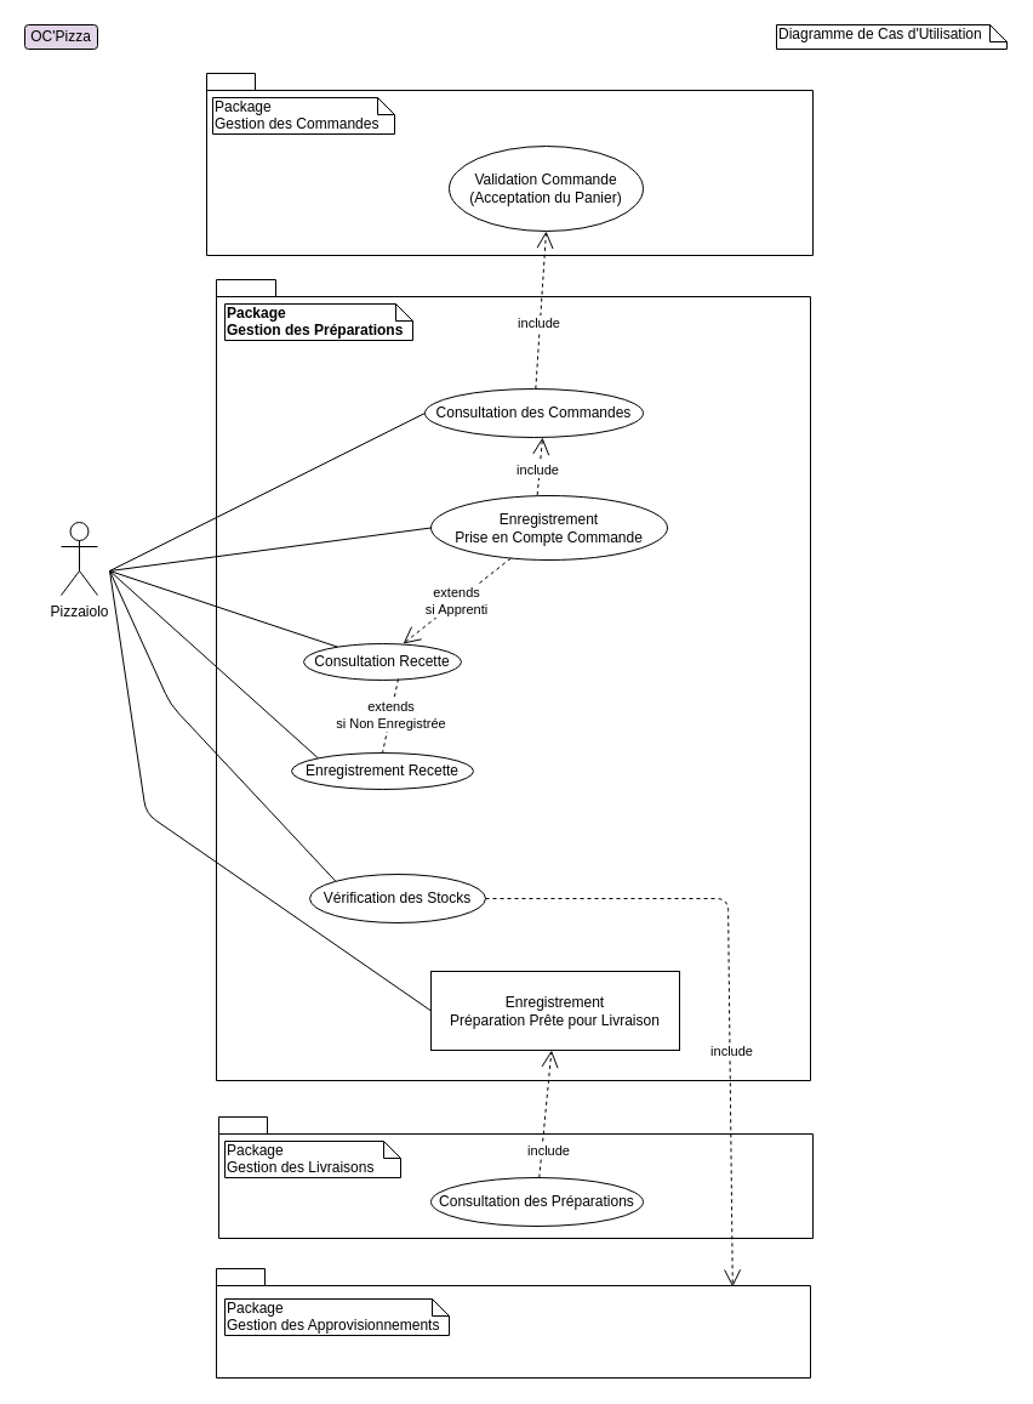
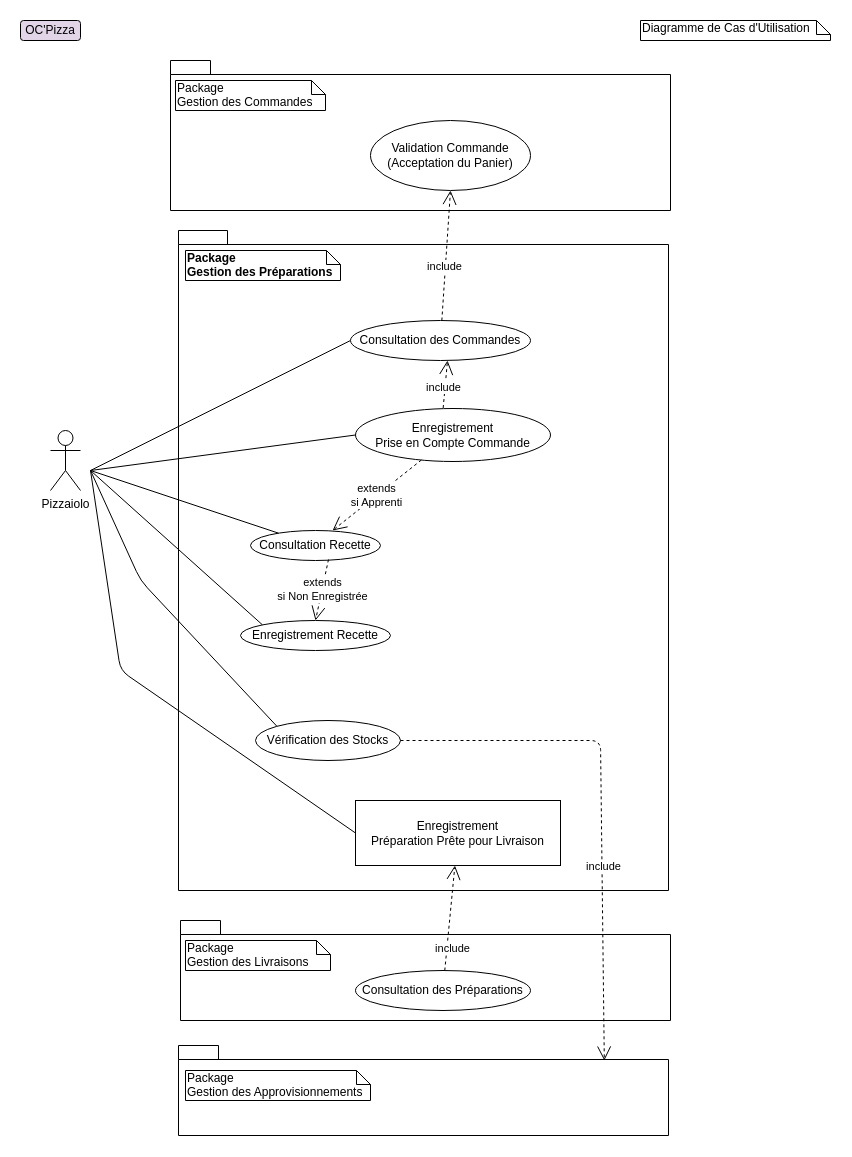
- <mxCell id="26" value="extends&lt;br&gt;si Non Enregistrée" style="endArrow=none;endSize=12;dashed=1;html=1;entryX=0.5;entryY=0;entryDx=0;entryDy=0;exitX=0.6;exitY=0.967;exitDx=0;exitDy=0;exitPerimeter=0;" parent="1" source="16" target="17" edge="1"><mxGeometry width="160" relative="1" as="geometry"><mxPoint x="560" y="580" as="sourcePoint" /><mxPoint x="400" y="580" as="targetPoint" /></mxGeometry></mxCell>
+ <mxCell id="26" value="extends&lt;br&gt;si Non Enregistrée" style="endArrow=open;endSize=12;dashed=1;html=1;entryX=0.5;entryY=0;entryDx=0;entryDy=0;exitX=0.6;exitY=0.967;exitDx=0;exitDy=0;exitPerimeter=0;" parent="1" source="16" target="17" edge="1"><mxGeometry width="160" relative="1" as="geometry"><mxPoint x="560" y="580" as="sourcePoint" /><mxPoint x="400" y="580" as="targetPoint" /></mxGeometry></mxCell>
